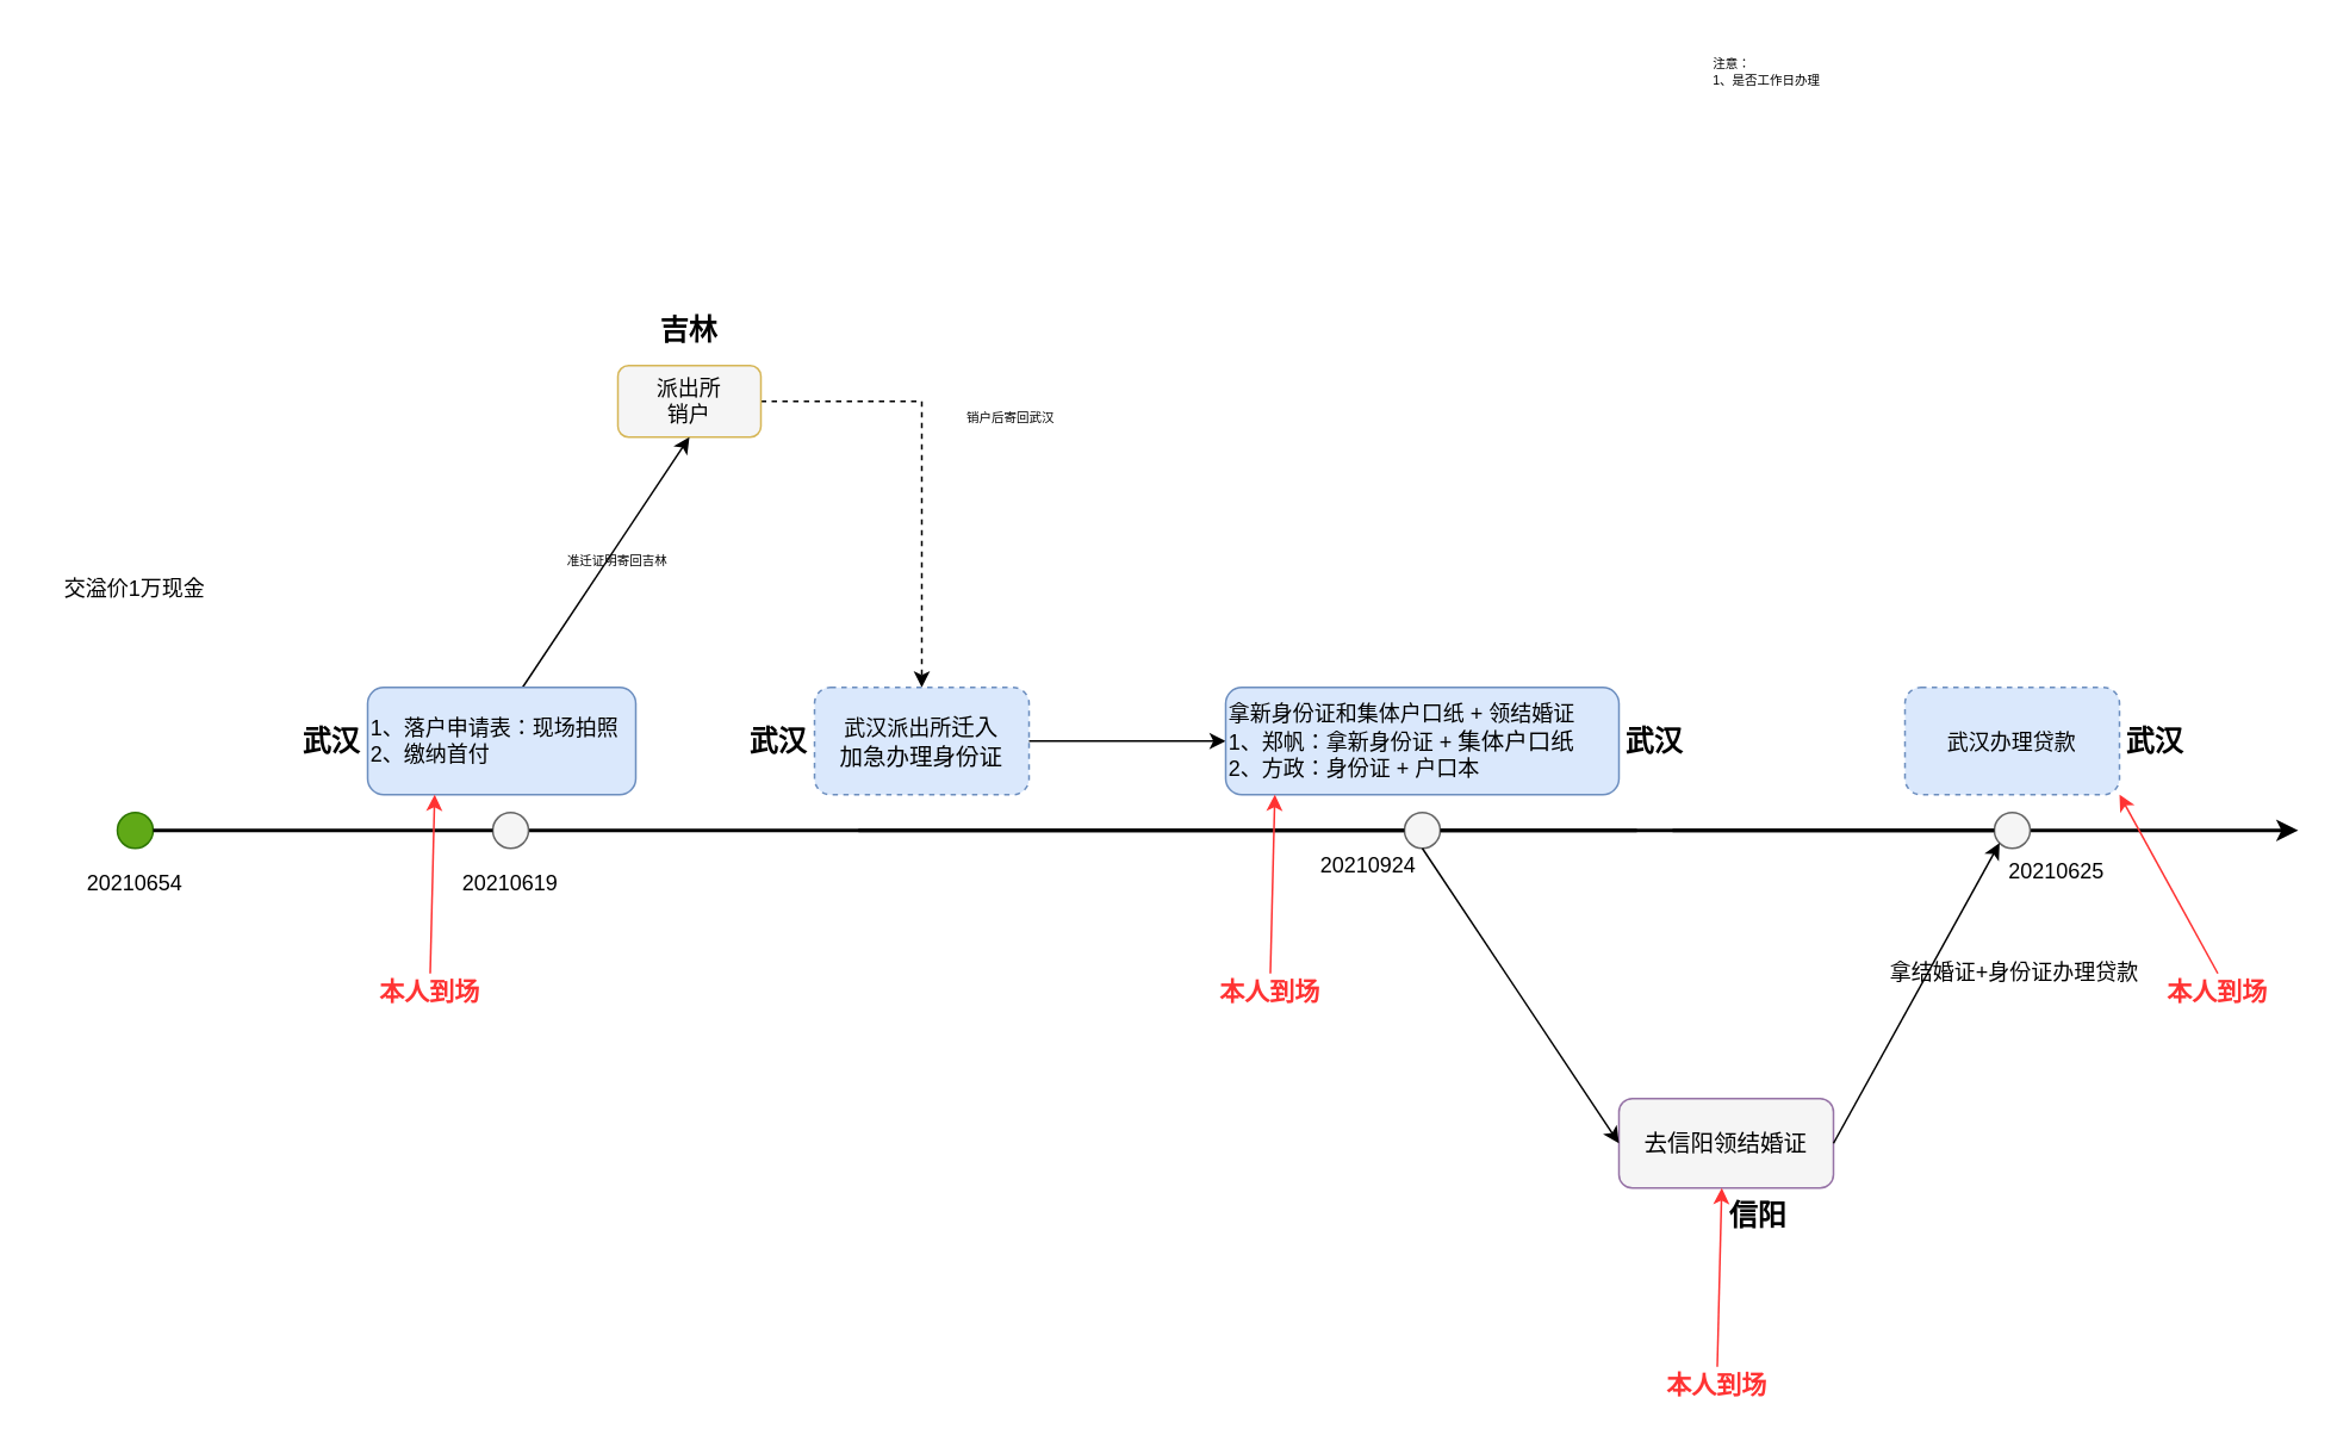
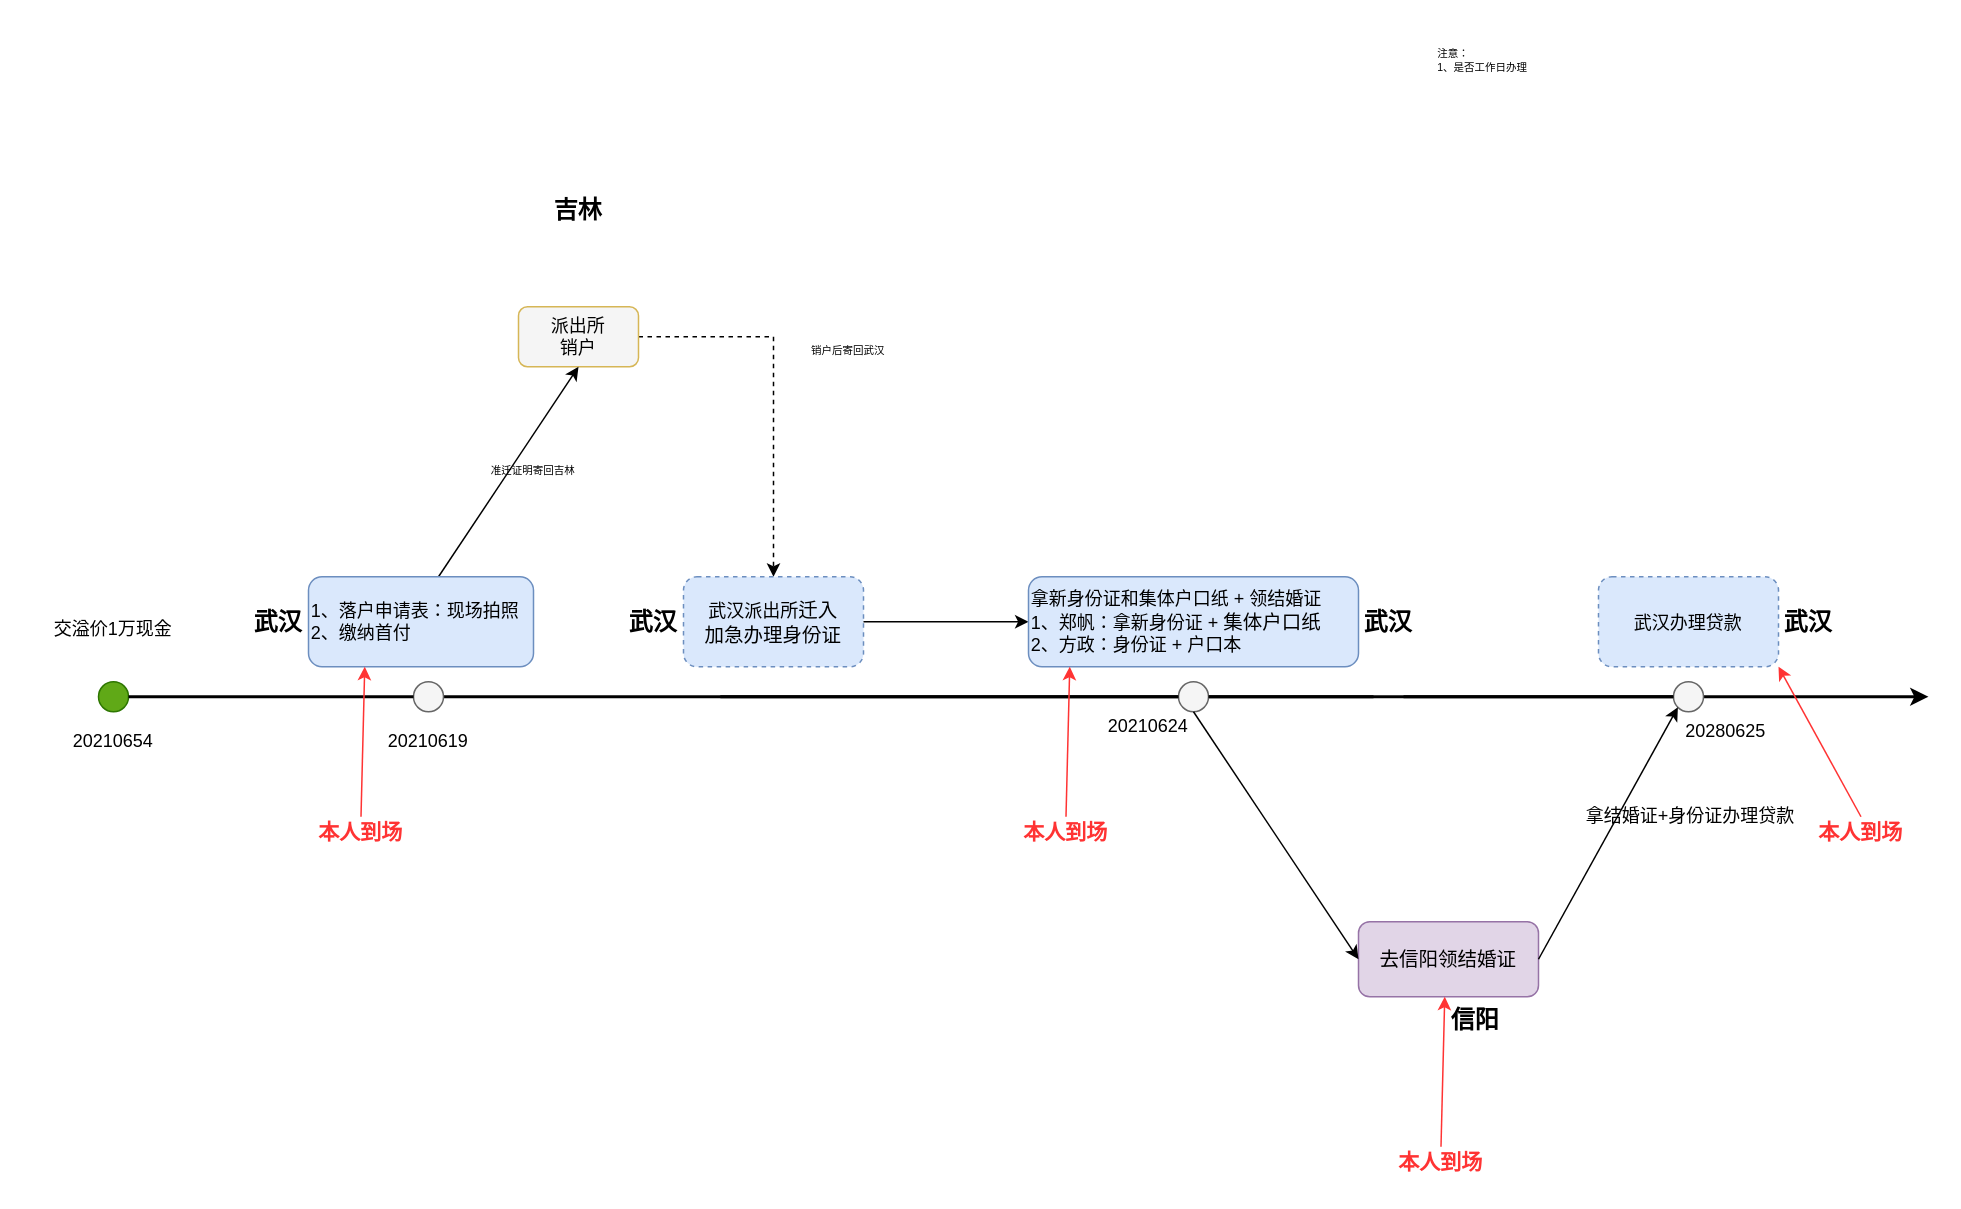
- <mxCell id="37" value="&lt;font style=&quot;font-size: 16px&quot;&gt;&lt;b&gt;吉林&lt;/b&gt;&lt;/font&gt;" style="text;html=1;strokeColor=none;fillColor=none;align=center;verticalAlign=middle;whiteSpace=wrap;rounded=0;fontSize=7;" vertex="1" parent="1"><mxGeometry x="365" y="174" width="40" height="20" as="geometry" /></mxCell>
+ <mxCell id="37" value="&lt;font style=&quot;font-size: 16px&quot;&gt;&lt;b&gt;吉林&lt;/b&gt;&lt;/font&gt;" style="text;html=1;strokeColor=none;fillColor=none;align=center;verticalAlign=middle;whiteSpace=wrap;rounded=0;fontSize=7;" vertex="1" parent="1"><mxGeometry x="365" y="129" width="40" height="20" as="geometry" /></mxCell>
- <mxCell id="10" value="准迁证明寄回吉林" style="text;html=1;strokeColor=none;fillColor=none;align=center;verticalAlign=middle;whiteSpace=wrap;rounded=0;fontSize=7;" vertex="1" parent="1"><mxGeometry x="285" y="304" width="120" height="20" as="geometry" /></mxCell>
+ <mxCell id="10" value="准迁证明寄回吉林" style="text;html=1;strokeColor=none;fillColor=none;align=center;verticalAlign=middle;whiteSpace=wrap;rounded=0;fontSize=7;" vertex="1" parent="1"><mxGeometry x="295" y="304" width="120" height="20" as="geometry" /></mxCell>
- <mxCell id="5" value="交溢价1万现金" style="text;html=1;strokeColor=none;fillColor=none;align=center;verticalAlign=middle;whiteSpace=wrap;rounded=0;" vertex="1" parent="1"><mxGeometry x="20" y="319" width="110" height="20" as="geometry" /></mxCell>
+ <mxCell id="5" value="交溢价1万现金" style="text;html=1;strokeColor=none;fillColor=none;align=center;verticalAlign=middle;whiteSpace=wrap;rounded=0;" vertex="1" parent="1"><mxGeometry x="20" y="409" width="110" height="20" as="geometry" /></mxCell>
- <mxCell id="22" value="20210924" style="text;html=1;strokeColor=none;fillColor=none;align=center;verticalAlign=middle;whiteSpace=wrap;rounded=0;" vertex="1" parent="1"><mxGeometry x="745" y="474" width="40" height="20" as="geometry" /></mxCell>
+ <mxCell id="22" value="20210624" style="text;html=1;strokeColor=none;fillColor=none;align=center;verticalAlign=middle;whiteSpace=wrap;rounded=0;" vertex="1" parent="1"><mxGeometry x="745" y="474" width="40" height="20" as="geometry" /></mxCell>
- <mxCell id="44" value="20210625" style="text;html=1;strokeColor=none;fillColor=none;align=center;verticalAlign=middle;whiteSpace=wrap;rounded=0;" vertex="1" parent="1"><mxGeometry x="1130" y="477" width="40" height="20" as="geometry" /></mxCell>
+ <mxCell id="44" value="20280625" style="text;html=1;strokeColor=none;fillColor=none;align=center;verticalAlign=middle;whiteSpace=wrap;rounded=0;" vertex="1" parent="1"><mxGeometry x="1130" y="477" width="40" height="20" as="geometry" /></mxCell>
- <mxCell id="17" value="&lt;span style=&quot;font-family: &amp;#34;helvetica neue&amp;#34; ; font-size: 13px&quot;&gt;去信阳领结婚证&lt;br&gt;&lt;/span&gt;" style="whiteSpace=wrap;html=1;rounded=1;fillColor=#f5f5f5;strokeColor=#9673a6;" vertex="1" parent="1"><mxGeometry x="905" y="614" width="120" height="50" as="geometry" /></mxCell>
+ <mxCell id="17" value="&lt;span style=&quot;font-family: &amp;#34;helvetica neue&amp;#34; ; font-size: 13px&quot;&gt;去信阳领结婚证&lt;br&gt;&lt;/span&gt;" style="whiteSpace=wrap;html=1;rounded=1;fillColor=#e1d5e7;strokeColor=#9673a6;" vertex="1" parent="1"><mxGeometry x="905" y="614" width="120" height="50" as="geometry" /></mxCell>
